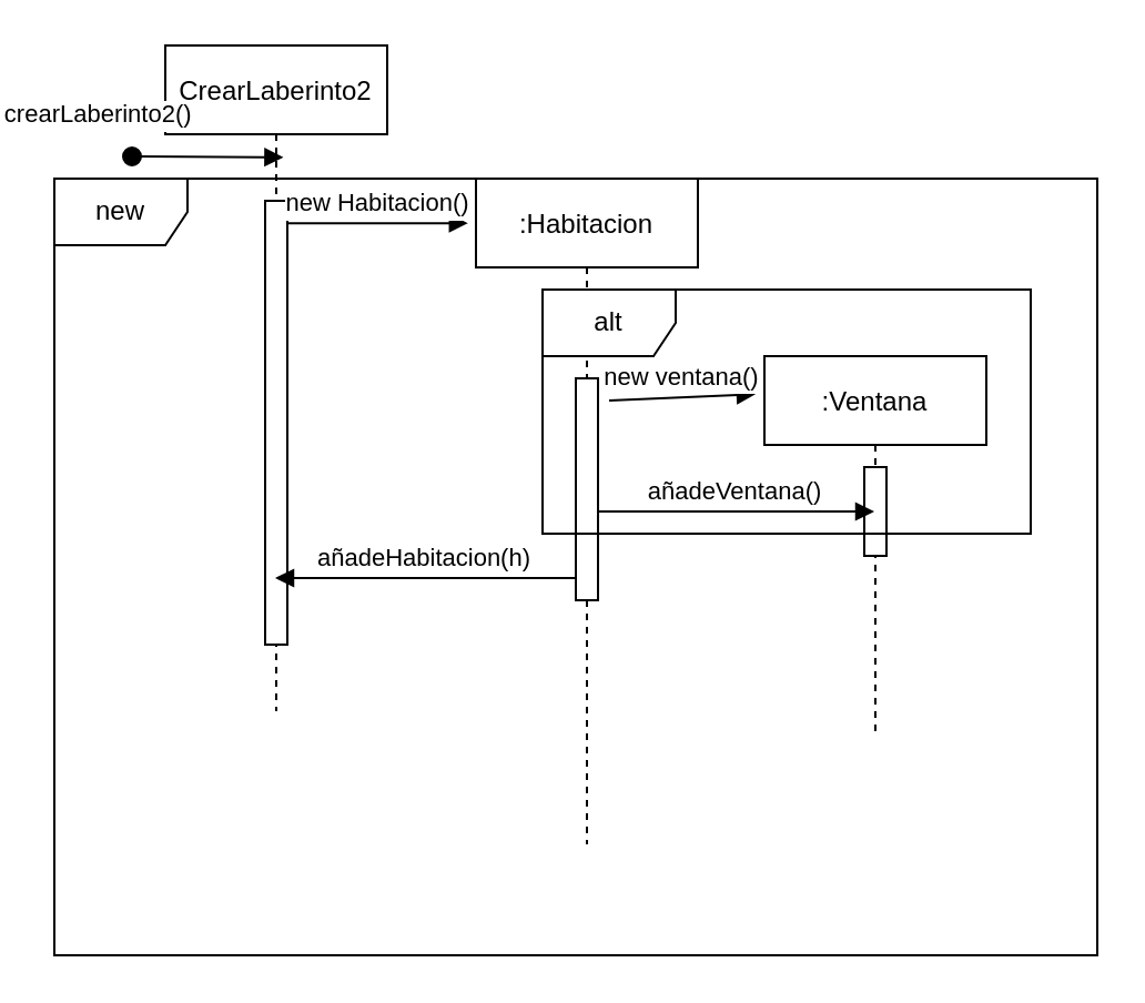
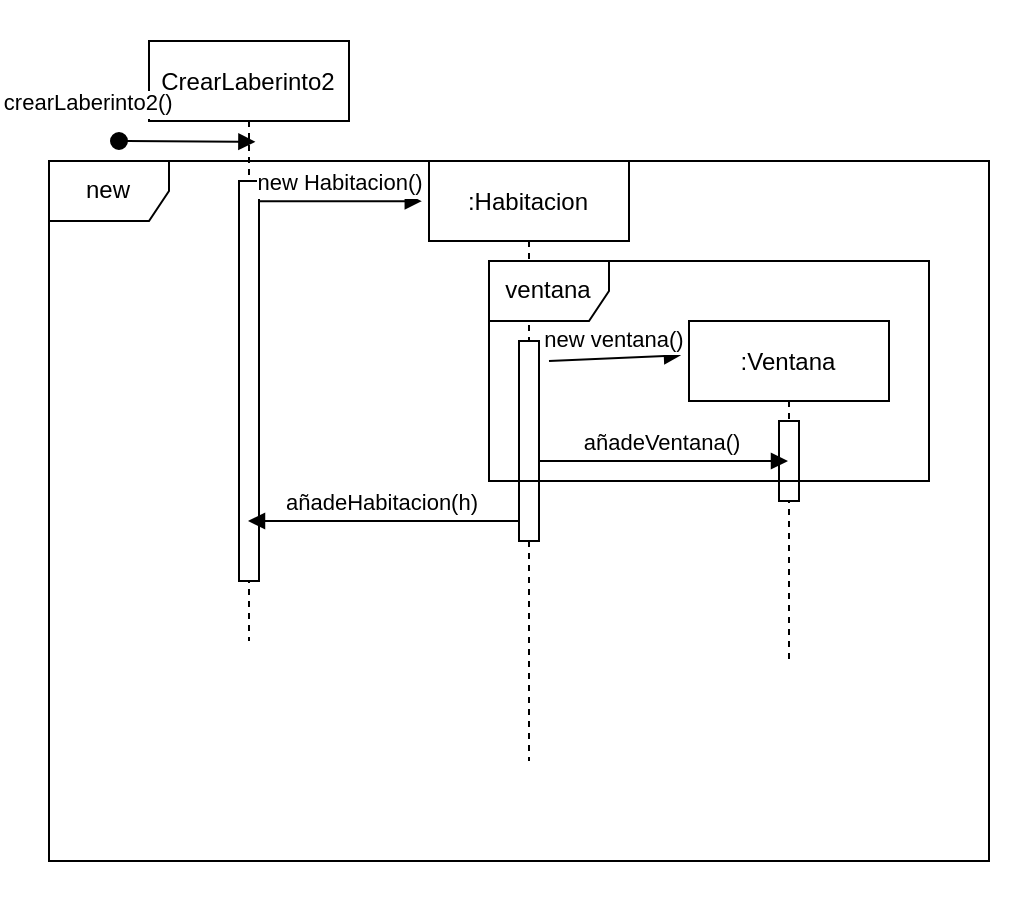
- <mxCell id="12" value="alt" style="shape=umlFrame;whiteSpace=wrap;html=1;" vertex="1" parent="1"><mxGeometry x="240" y="130" width="220" height="110" as="geometry" /></mxCell>
+ <mxCell id="12" value="ventana" style="shape=umlFrame;whiteSpace=wrap;html=1;" vertex="1" parent="1"><mxGeometry x="240" y="130" width="220" height="110" as="geometry" /></mxCell>
